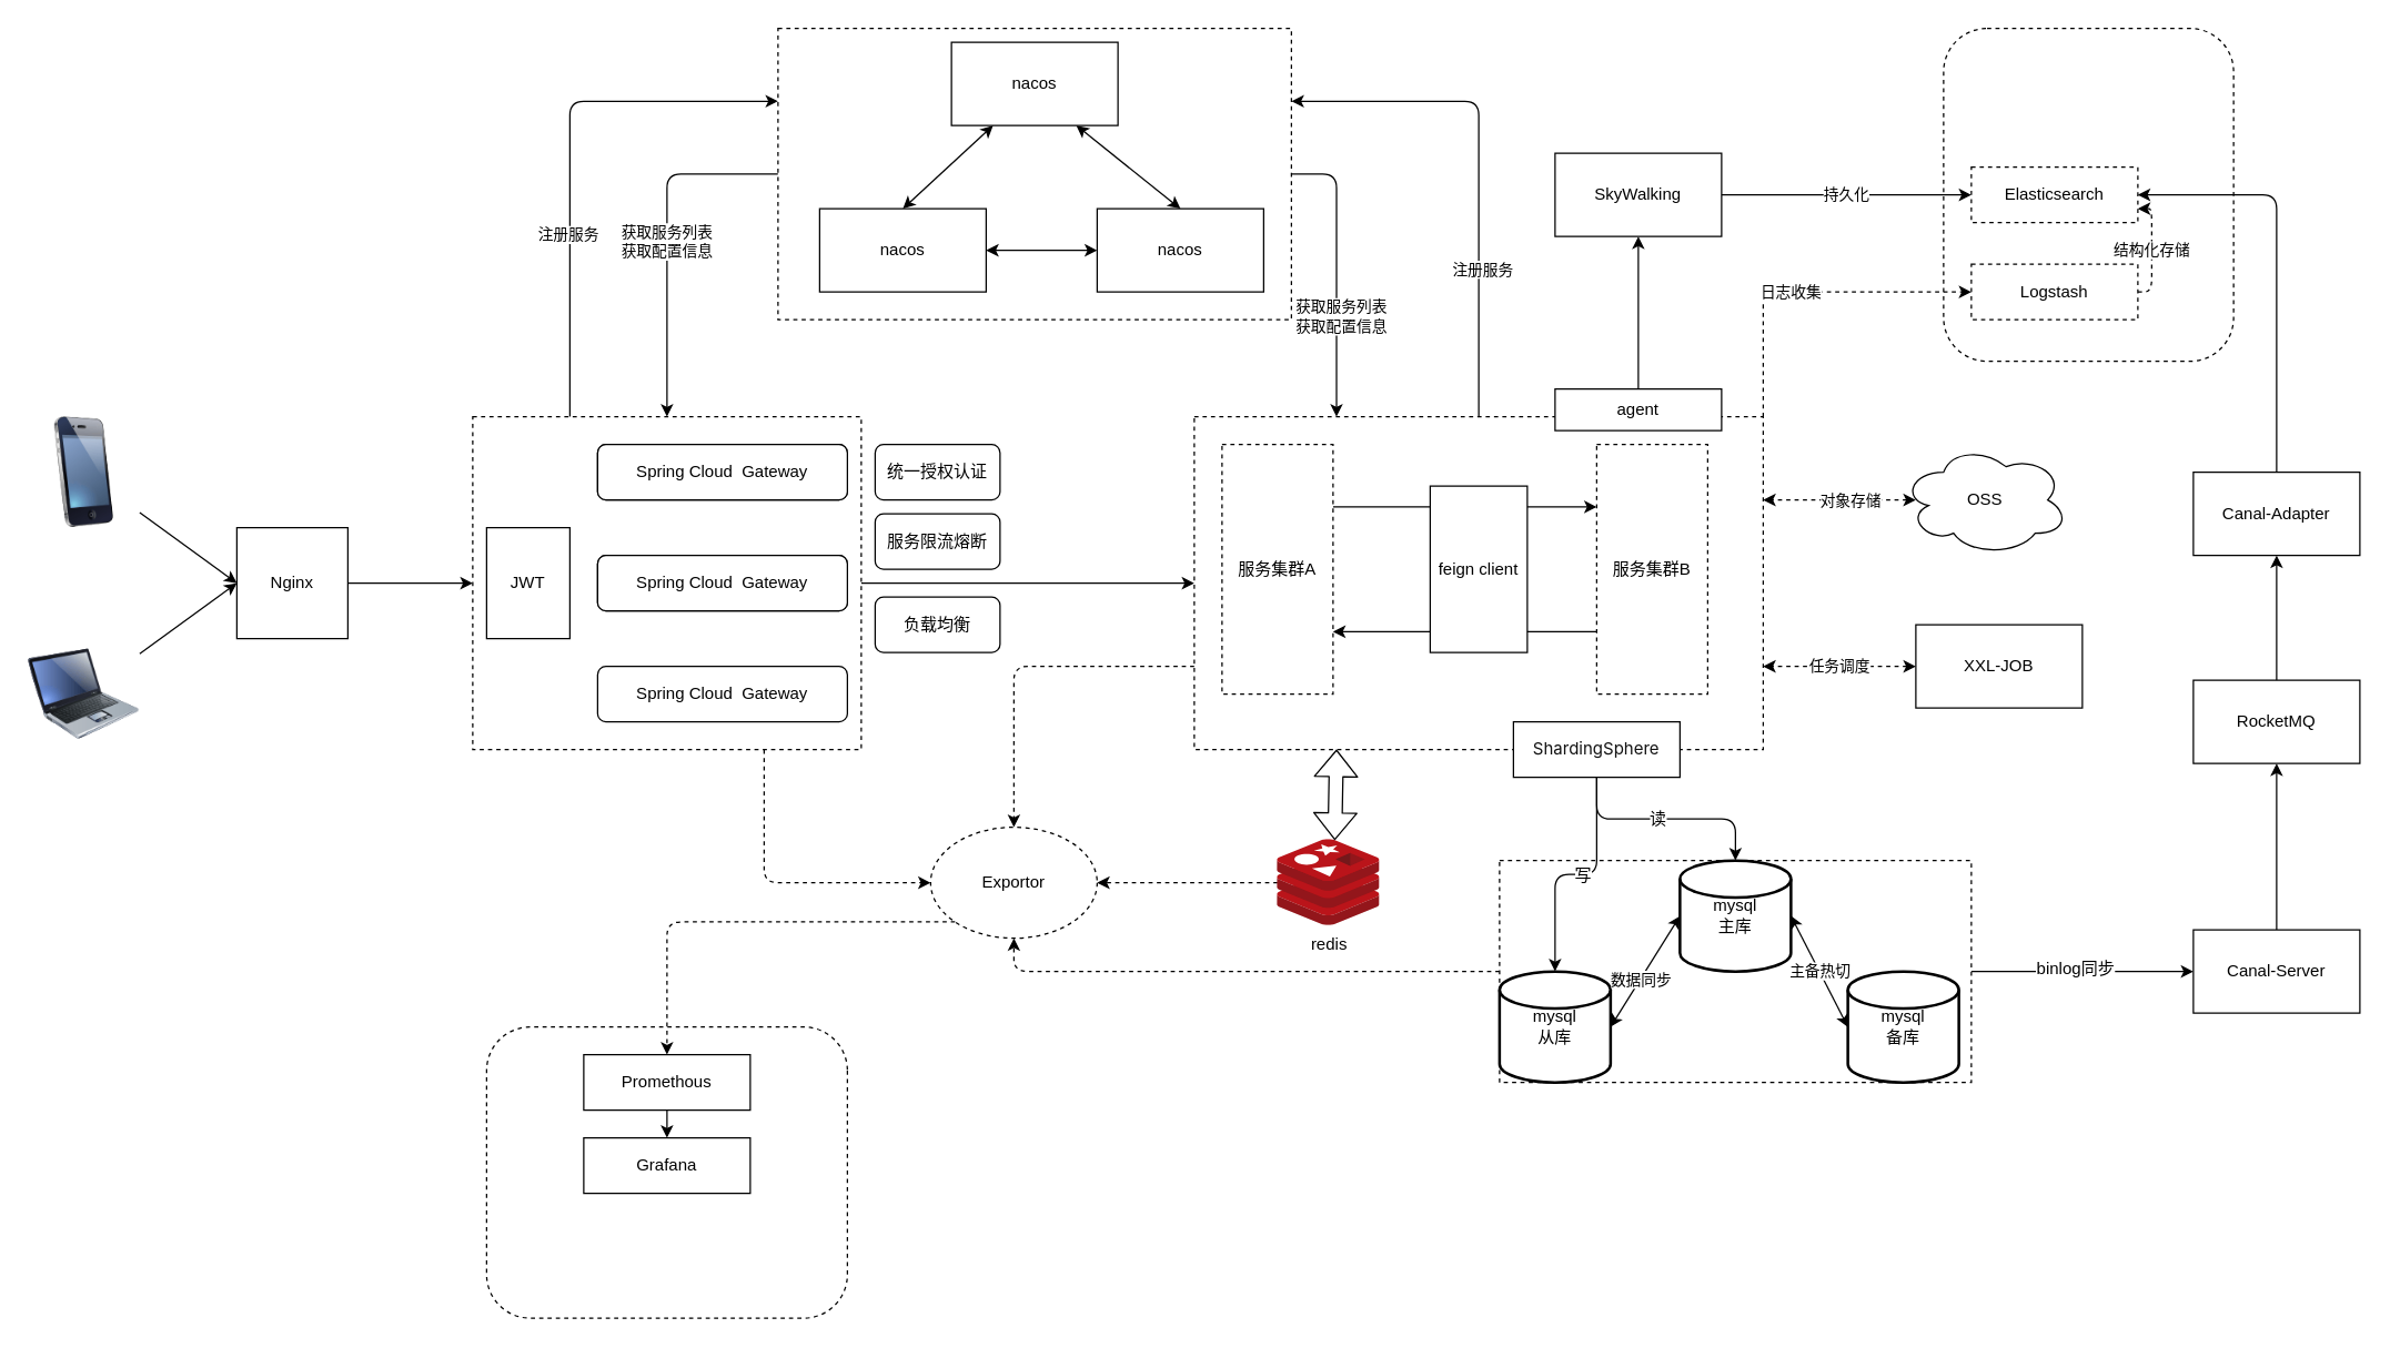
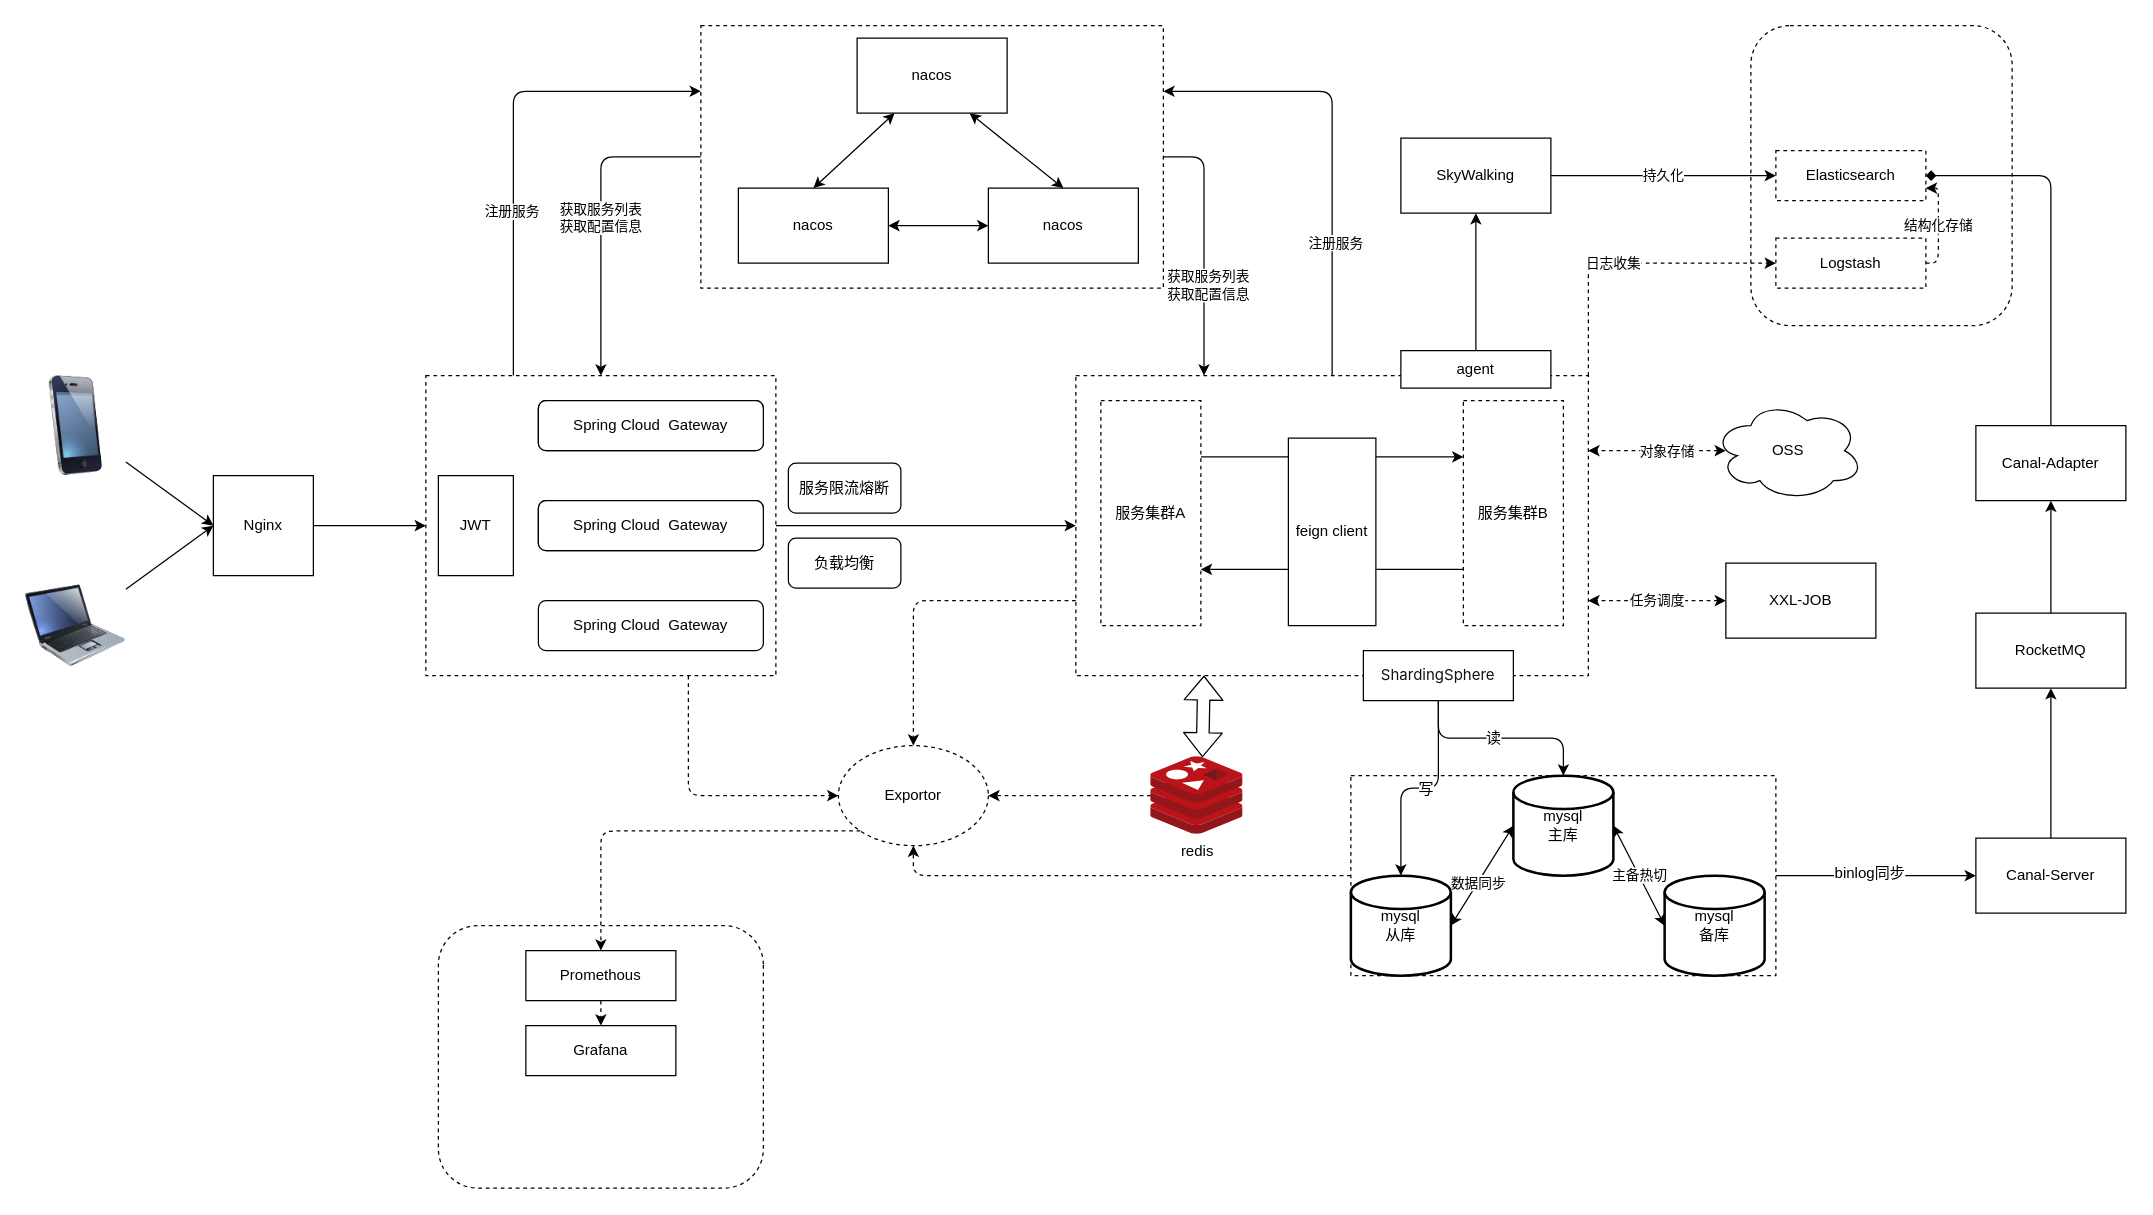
- <mxCell id="85" style="edgeStyle=orthogonalEdgeStyle;html=1;entryX=1;entryY=0.5;entryDx=0;entryDy=0;fontSize=12;exitX=0.5;exitY=0;exitDx=0;exitDy=0;" edge="1" parent="1" source="86" target="67"><mxGeometry relative="1" as="geometry" /></mxCell>
+ <mxCell id="85" style="edgeStyle=orthogonalEdgeStyle;html=1;entryX=1;entryY=0.5;entryDx=0;entryDy=0;fontSize=12;exitX=0.5;exitY=0;exitDx=0;exitDy=0;endArrow=diamond;" edge="1" parent="1" source="86" target="67"><mxGeometry relative="1" as="geometry" /></mxCell>
- <mxCell id="21" value="统一授权认证" style="rounded=1;whiteSpace=wrap;html=1;" parent="1" vertex="1"><mxGeometry x="630" y="320" width="90" height="40" as="geometry" /></mxCell>
- <mxCell id="30" value="feign client" style="rounded=0;whiteSpace=wrap;html=1;" parent="1" vertex="1"><mxGeometry x="1030" y="350" width="70" height="120" as="geometry" /></mxCell>
+ <mxCell id="30" value="feign client" style="rounded=0;whiteSpace=wrap;html=1;" parent="1" vertex="1"><mxGeometry x="1030" y="350" width="70" height="150" as="geometry" /></mxCell>
- <mxCell id="29" value="服务集群B" style="rounded=0;whiteSpace=wrap;html=1;dashed=1;" parent="1" vertex="1"><mxGeometry x="1150" y="320" width="80" height="180" as="geometry" /></mxCell>
+ <mxCell id="29" value="服务集群B" style="rounded=0;whiteSpace=wrap;html=1;dashed=1;" parent="1" vertex="1"><mxGeometry x="1170" y="320" width="80" height="180" as="geometry" /></mxCell>
- <mxCell id="57" style="edgeStyle=orthogonalEdgeStyle;html=1;exitX=0.5;exitY=1;exitDx=0;exitDy=0;entryX=0.5;entryY=0;entryDx=0;entryDy=0;dashed=0;strokeColor=#000000;fillColor=none;" parent="1" source="58" target="59" edge="1"><mxGeometry relative="1" as="geometry" /></mxCell>
+ <mxCell id="57" style="edgeStyle=orthogonalEdgeStyle;html=1;exitX=0.5;exitY=1;exitDx=0;exitDy=0;entryX=0.5;entryY=0;entryDx=0;entryDy=0;dashed=1;strokeColor=#000000;fillColor=none;" parent="1" source="58" target="59" edge="1"><mxGeometry relative="1" as="geometry" /></mxCell>
